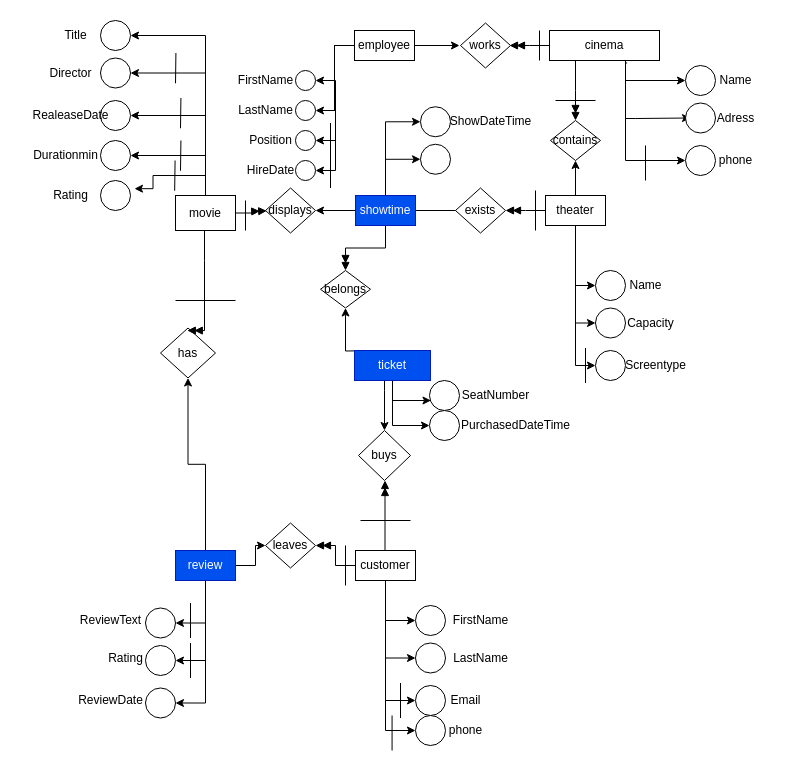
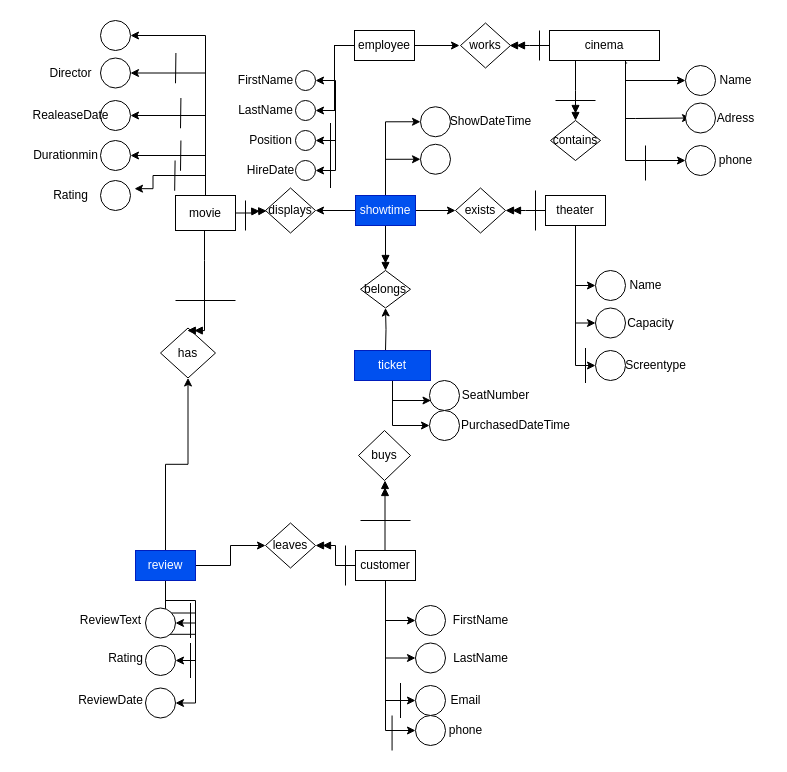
- <mxCell id="82" value="Title" style="text;html=1;align=center;verticalAlign=middle;resizable=0;points=[];autosize=1;strokeColor=none;fillColor=none;" vertex="1" parent="1"><mxGeometry x="50" width="50" height="30" as="geometry" y="20" /></mxCell>
- <mxCell id="8" value="" style="edgeStyle=orthogonalEdgeStyle;rounded=0;orthogonalLoop=1;jettySize=auto;html=1;" edge="1" parent="1" source="12" target="21"><mxGeometry relative="1" as="geometry" /></mxCell>
- <mxCell id="24" style="edgeStyle=orthogonalEdgeStyle;rounded=0;orthogonalLoop=1;jettySize=auto;html=1;entryX=0;entryY=0.5;entryDx=0;entryDy=0;endArrow=none;" edge="1" parent="1" source="28" target="30"><mxGeometry relative="1" as="geometry" /></mxCell>
+ <mxCell id="24" style="edgeStyle=orthogonalEdgeStyle;rounded=0;orthogonalLoop=1;jettySize=auto;html=1;entryX=0;entryY=0.5;entryDx=0;entryDy=0;" edge="1" parent="1" source="28" target="30"><mxGeometry relative="1" as="geometry" /></mxCell>
- <mxCell id="51" value="belongs" style="rhombus;whiteSpace=wrap;html=1;" vertex="1" parent="1"><mxGeometry x="320" y="270" width="50" height="37.5" as="geometry" /></mxCell>
+ <mxCell id="51" value="belongs" style="rhombus;whiteSpace=wrap;html=1;" vertex="1" parent="1"><mxGeometry x="360" y="270" width="50" height="37.5" as="geometry" /></mxCell>
- <mxCell id="54" style="edgeStyle=orthogonalEdgeStyle;rounded=0;orthogonalLoop=1;jettySize=auto;html=1;entryX=0.5;entryY=0;entryDx=0;entryDy=0;" edge="1" parent="1" source="57" target="53"><mxGeometry relative="1" as="geometry"><Array as="points"><mxPoint x="384" y="390" /><mxPoint x="384" y="390" /></Array></mxGeometry></mxCell>
- <mxCell id="44" value="review" style="rounded=0;whiteSpace=wrap;html=1;fillColor=#0050ef;fontColor=#ffffff;strokeColor=#001DBC;" vertex="1" parent="1"><mxGeometry x="175" y="550" width="60" height="30" as="geometry" /></mxCell>
+ <mxCell id="44" value="review" style="rounded=0;whiteSpace=wrap;html=1;fillColor=#0050ef;fontColor=#ffffff;strokeColor=#001DBC;" vertex="1" parent="1"><mxGeometry x="135" y="550" width="60" height="30" as="geometry" /></mxCell>
